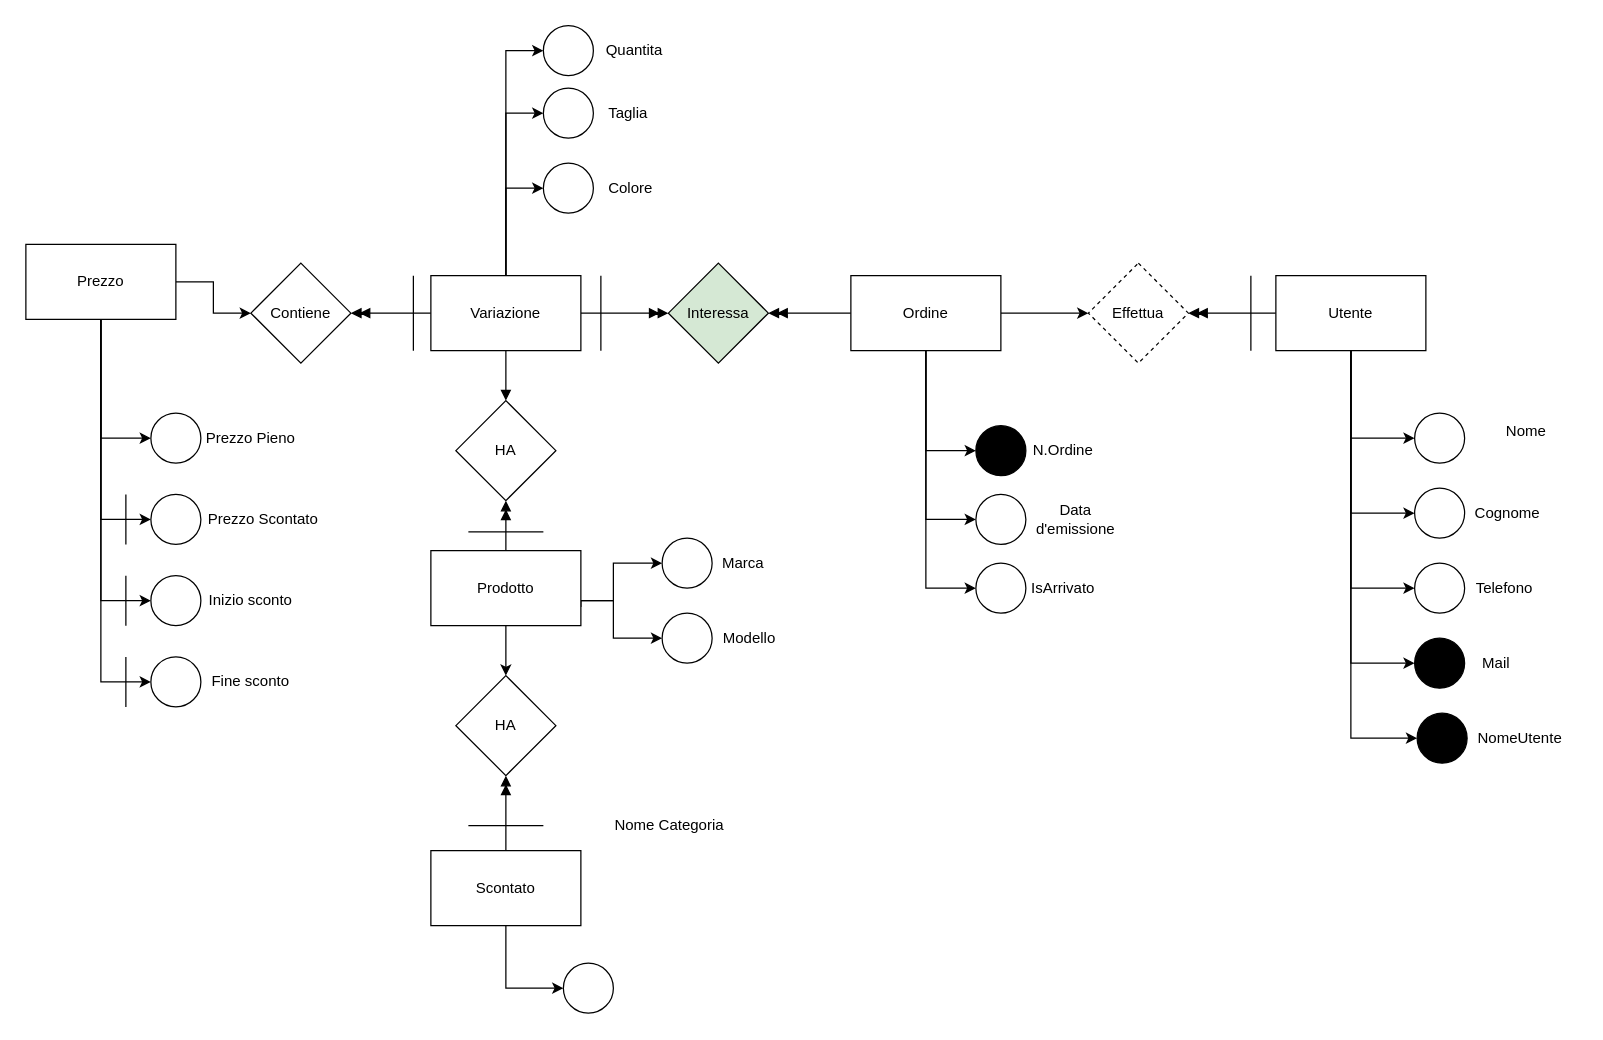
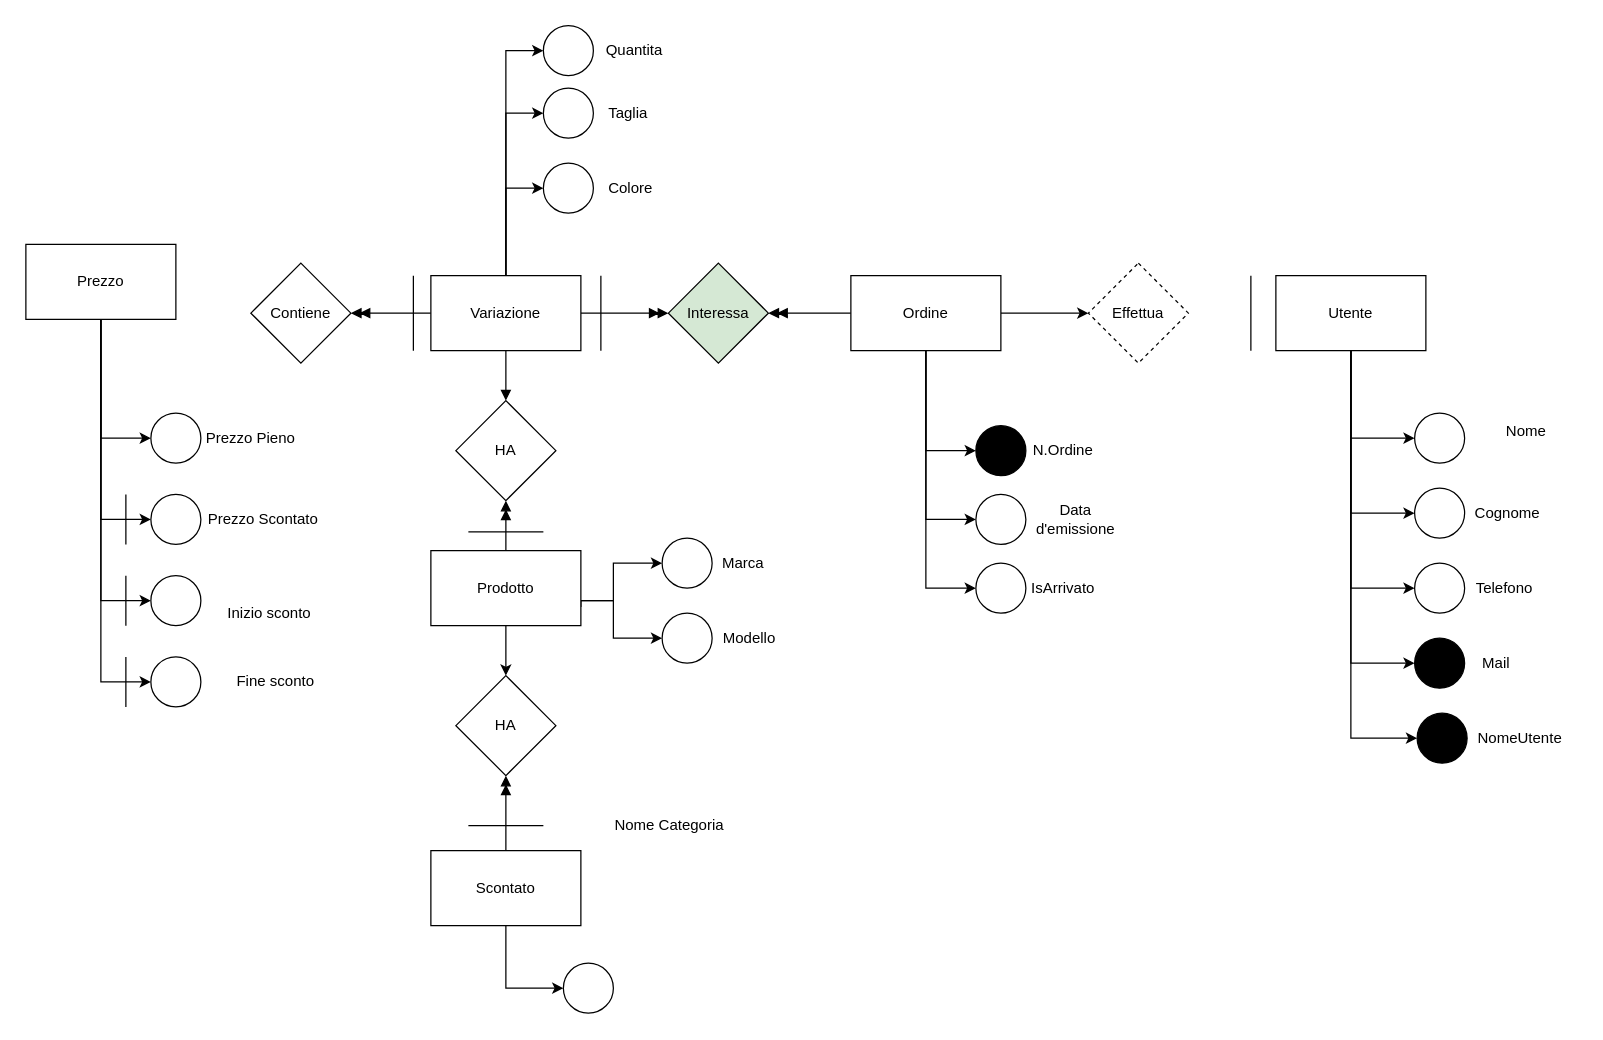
- <mxCell id="60" style="edgeStyle=orthogonalEdgeStyle;rounded=0;orthogonalLoop=1;jettySize=auto;html=1;" parent="1" source="65" target="66" edge="1"><mxGeometry relative="1" as="geometry" /></mxCell>
- <mxCell id="17" style="edgeStyle=orthogonalEdgeStyle;rounded=0;orthogonalLoop=1;jettySize=auto;html=1;endArrow=doubleBlock;endFill=1;" parent="1" source="23" target="34" edge="1"><mxGeometry relative="1" as="geometry" /></mxCell>
- <mxCell id="75" value="Inizio sconto" style="text;html=1;align=center;verticalAlign=middle;whiteSpace=wrap;rounded=0;" parent="1" vertex="1"><mxGeometry x="160" y="465" width="80" height="30" as="geometry" /></mxCell>
+ <mxCell id="75" value="Inizio sconto" style="text;html=1;align=center;verticalAlign=middle;whiteSpace=wrap;rounded=0;" parent="1" vertex="1"><mxGeometry x="175" y="475" width="80" height="30" as="geometry" /></mxCell>
- <mxCell id="76" value="Fine sconto" style="text;html=1;align=center;verticalAlign=middle;whiteSpace=wrap;rounded=0;" parent="1" vertex="1"><mxGeometry x="160" y="530" width="80" height="30" as="geometry" /></mxCell>
+ <mxCell id="76" value="Fine sconto" style="text;html=1;align=center;verticalAlign=middle;whiteSpace=wrap;rounded=0;" parent="1" vertex="1"><mxGeometry x="180" y="530" width="80" height="30" as="geometry" /></mxCell>
